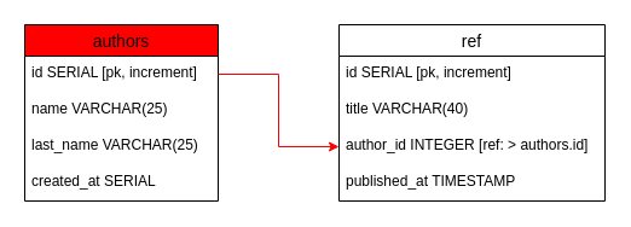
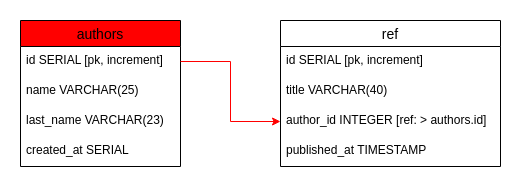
- <mxCell id="5" value="last_name VARCHAR(25)" style="text;strokeColor=none;fillColor=none;spacingLeft=4;spacingRight=4;overflow=hidden;rotatable=0;points=[[0,0.5],[1,0.5]];portConstraint=eastwest;fontSize=12;" vertex="1" parent="2"><mxGeometry y="86" width="160" height="30" as="geometry" /></mxCell>
+ <mxCell id="5" value="last_name VARCHAR(23)" style="text;strokeColor=none;fillColor=none;spacingLeft=4;spacingRight=4;overflow=hidden;rotatable=0;points=[[0,0.5],[1,0.5]];portConstraint=eastwest;fontSize=12;" vertex="1" parent="2"><mxGeometry y="86" width="160" height="30" as="geometry" /></mxCell>
